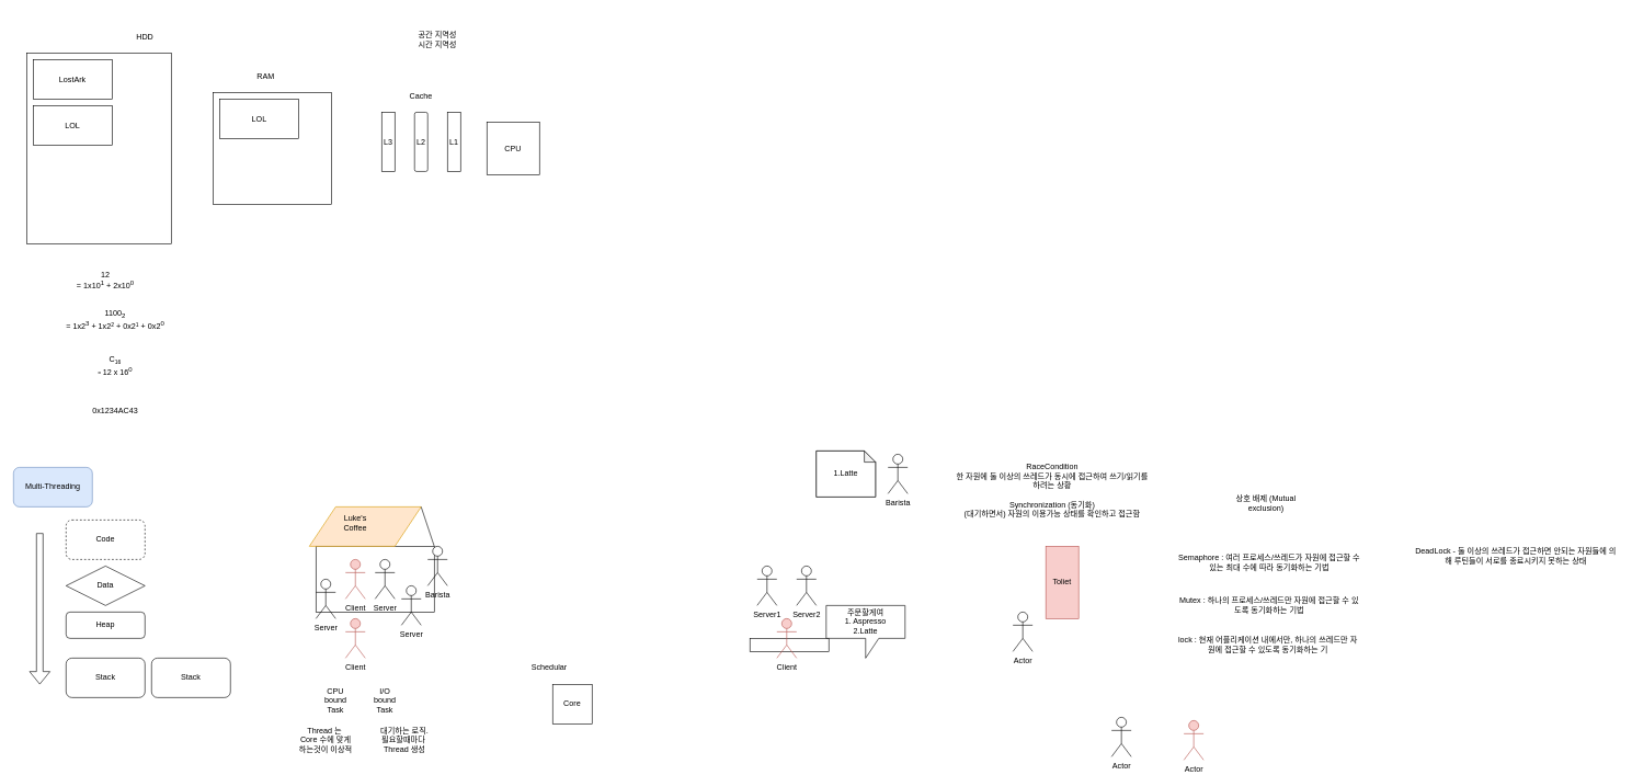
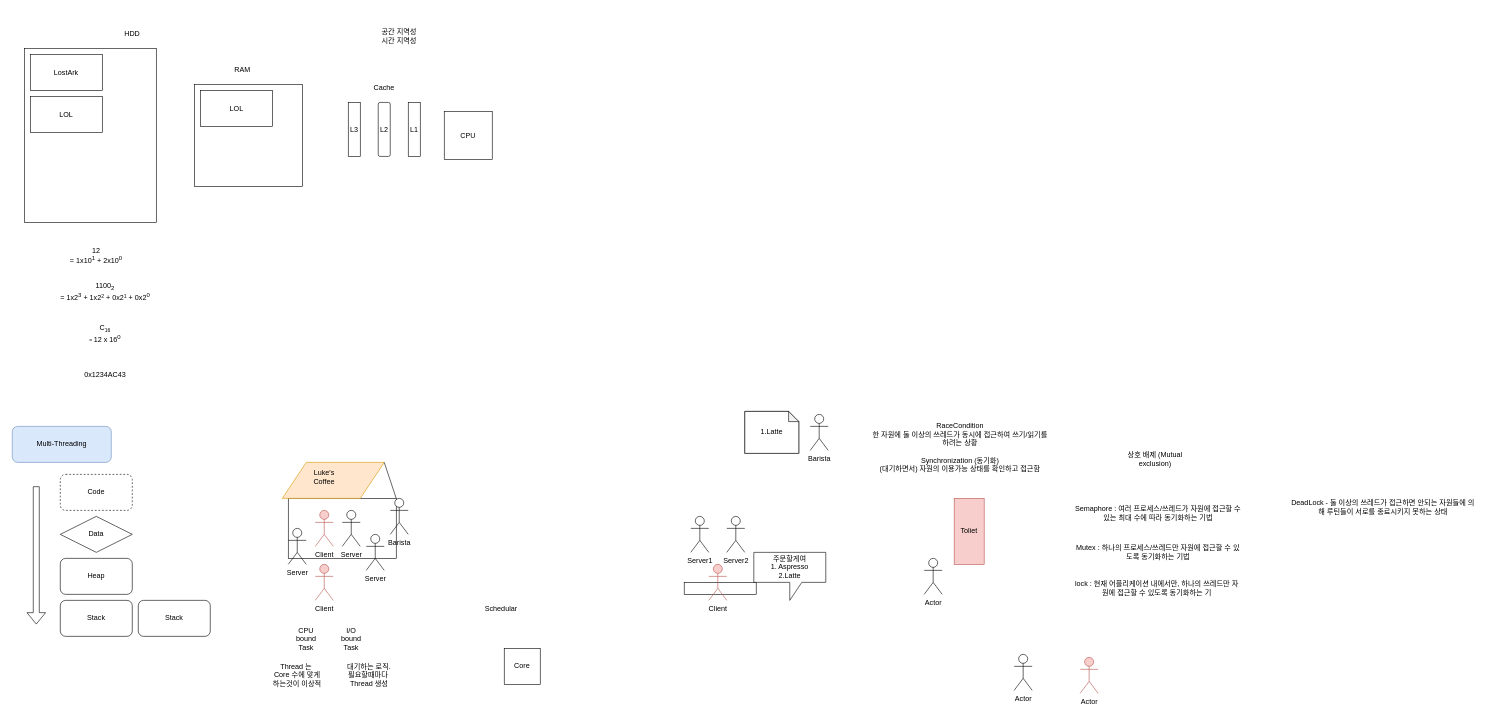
- <mxCell id="20" value="Multi-Threading" style="rounded=1;whiteSpace=wrap;html=1;fillColor=#dae8fc;strokeColor=#6c8ebf;" parent="1" vertex="1"><mxGeometry x="20" y="710" width="120" height="60" as="geometry" /></mxCell>
+ <mxCell id="20" value="Multi-Threading" style="rounded=1;whiteSpace=wrap;html=1;fillColor=#dae8fc;strokeColor=#6c8ebf;" parent="1" vertex="1"><mxGeometry x="20" y="710" width="165" height="60" as="geometry" /></mxCell>
- <mxCell id="23" value="Heap" style="rounded=1;whiteSpace=wrap;html=1;" parent="1" vertex="1"><mxGeometry x="100" y="930" width="120" height="40" as="geometry" /></mxCell>
+ <mxCell id="23" value="Heap" style="rounded=1;whiteSpace=wrap;html=1;" parent="1" vertex="1"><mxGeometry x="100" y="930" width="120" height="60" as="geometry" /></mxCell>
- <mxCell id="40" value="Core" style="whiteSpace=wrap;html=1;aspect=fixed;" parent="1" vertex="1"><mxGeometry x="840" y="1040" width="60" height="60" as="geometry" /></mxCell>
+ <mxCell id="40" value="Core" style="whiteSpace=wrap;html=1;aspect=fixed;" parent="1" vertex="1"><mxGeometry x="840" y="1080" width="60" height="60" as="geometry" /></mxCell>
